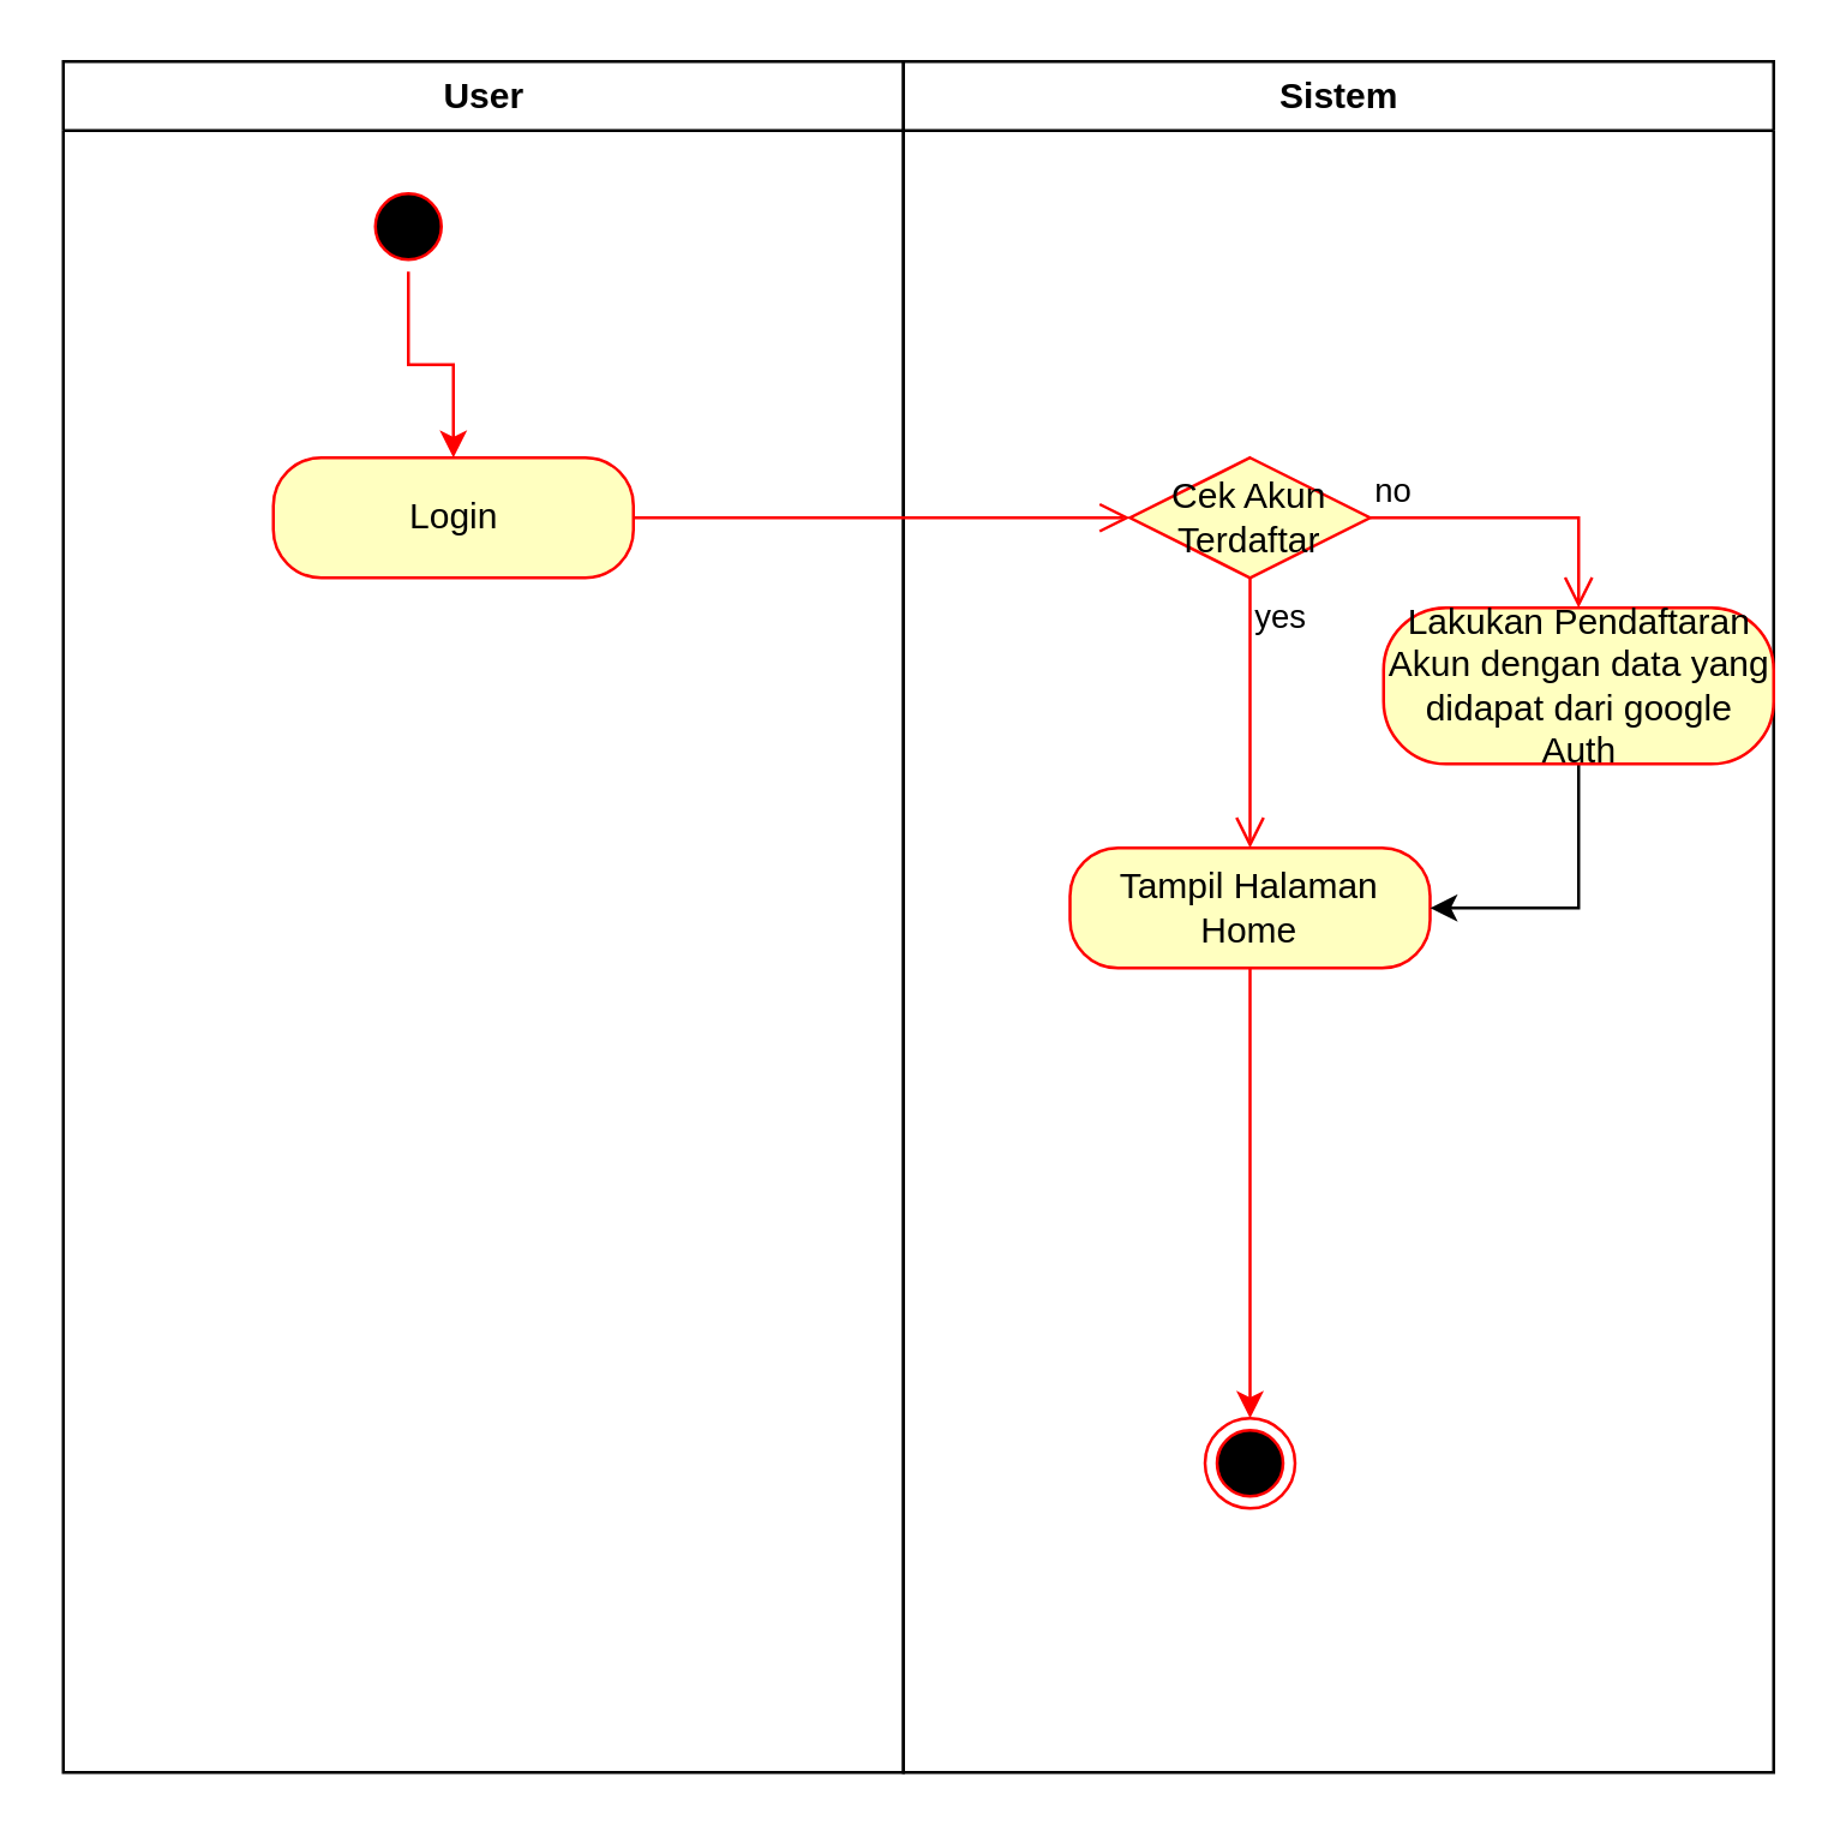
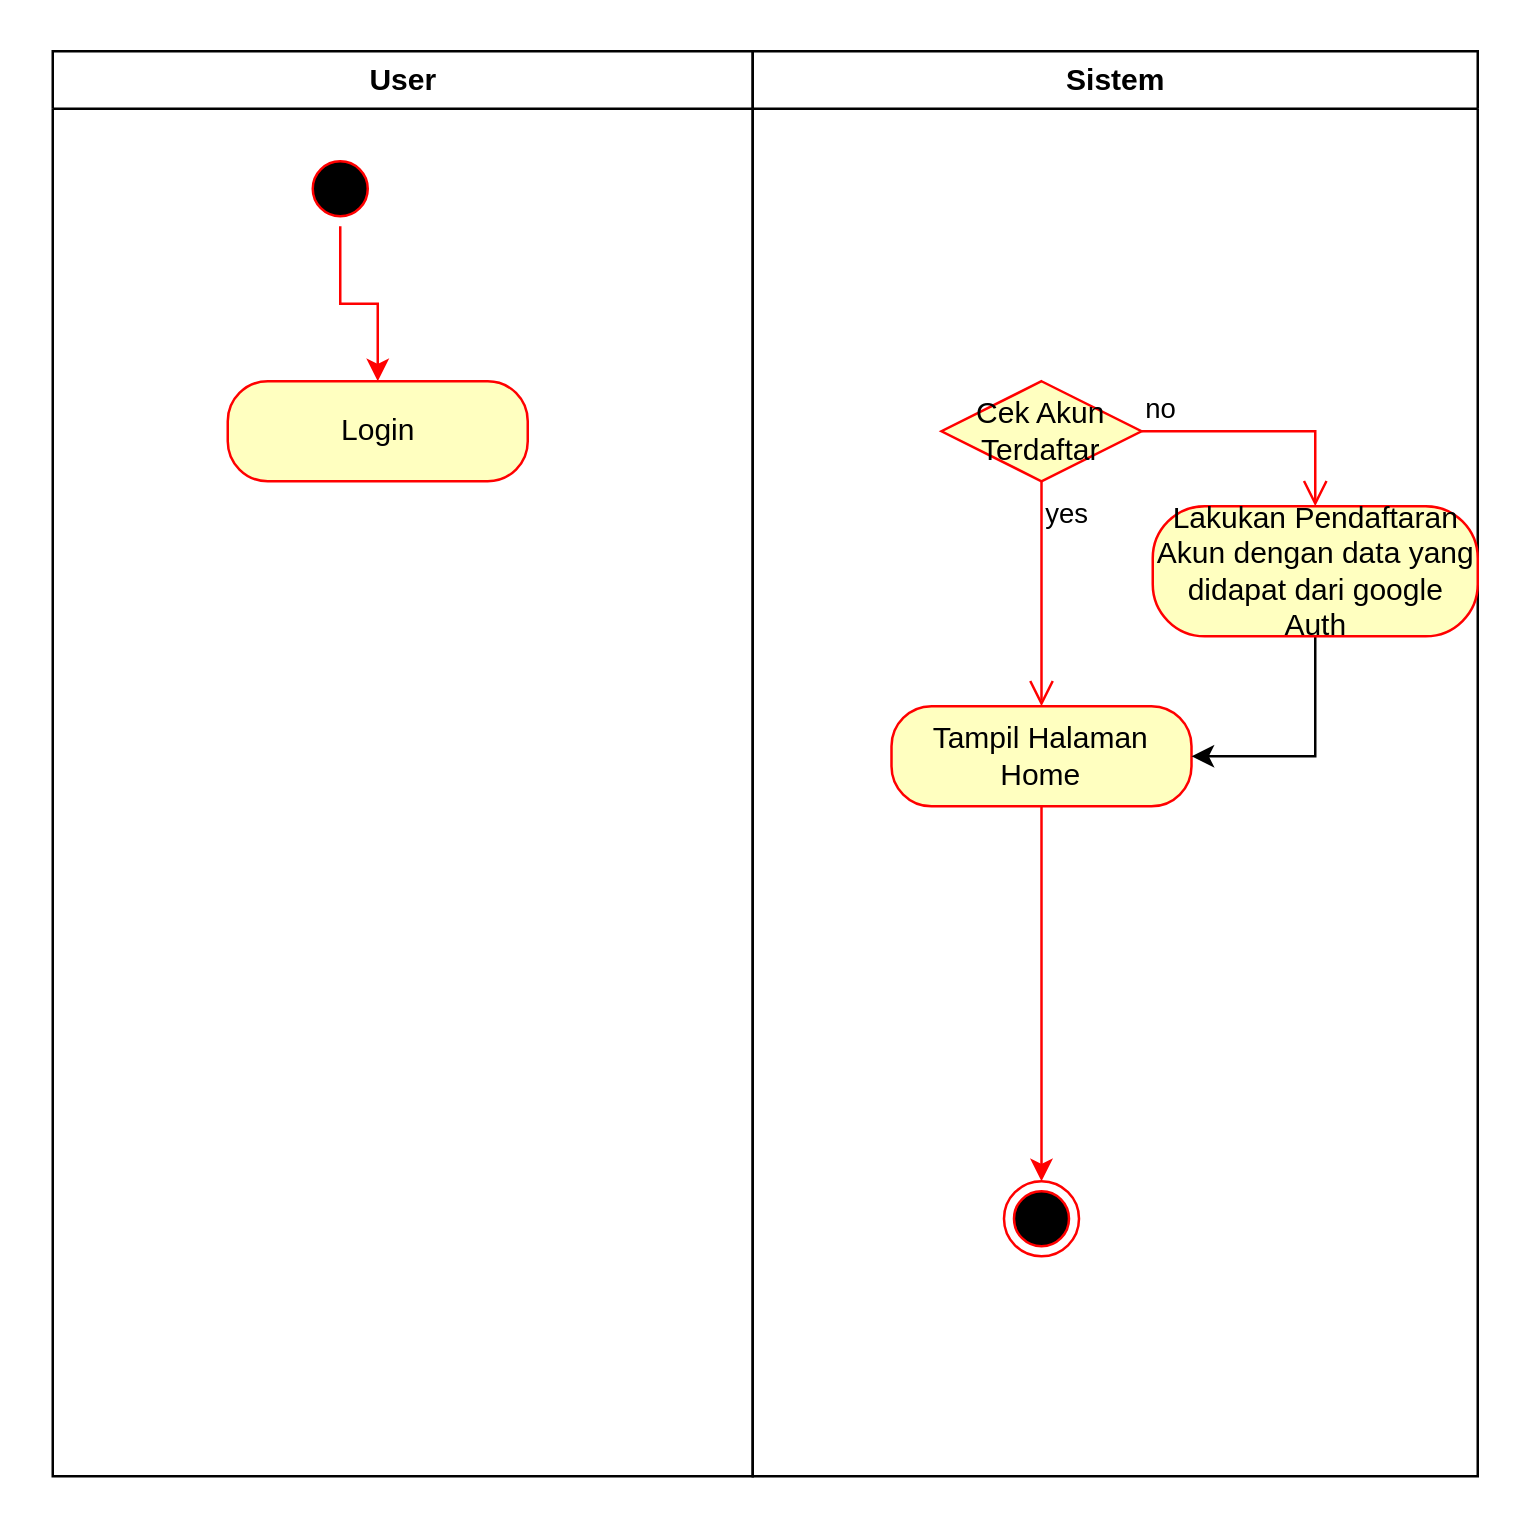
- <mxCell id="15" value="" style="edgeStyle=orthogonalEdgeStyle;html=1;verticalAlign=bottom;endArrow=open;endSize=8;strokeColor=#ff0000;rounded=0;exitX=1;exitY=0.5;exitDx=0;exitDy=0;entryX=0;entryY=0.5;entryDx=0;entryDy=0;" edge="1" source="5" parent="1" target="7"><mxGeometry relative="1" as="geometry"><mxPoint x="135.5" y="252" as="targetPoint" /></mxGeometry></mxCell>
